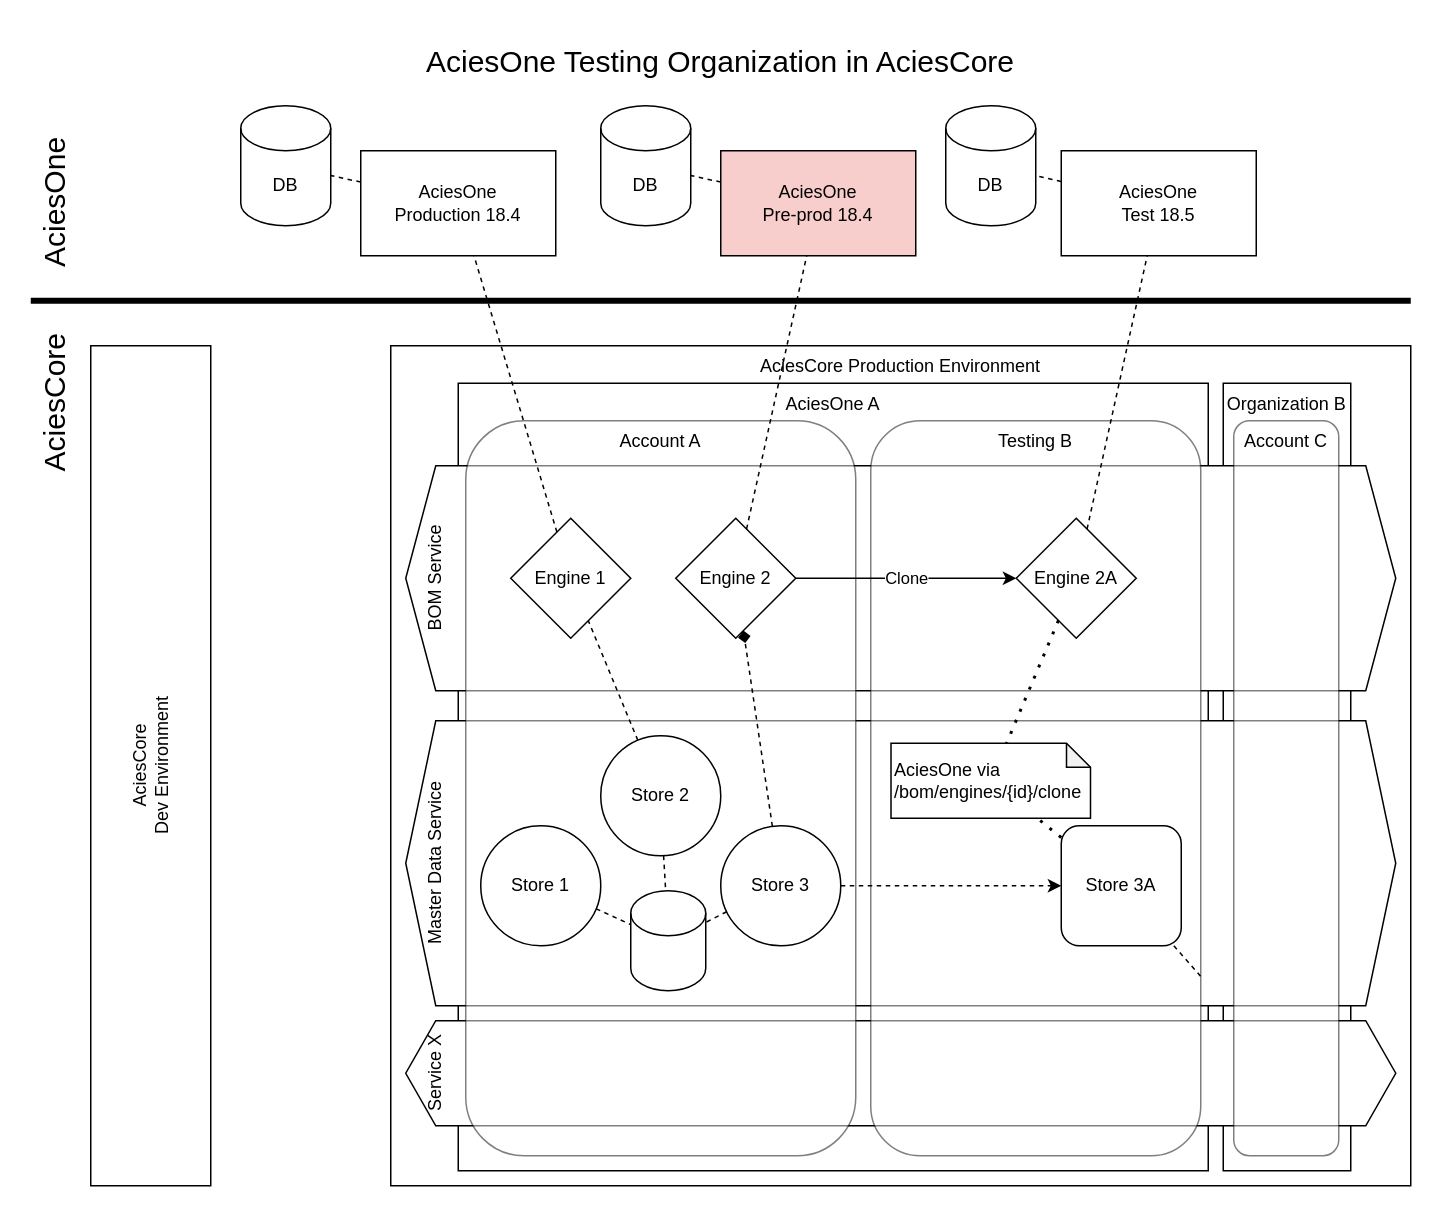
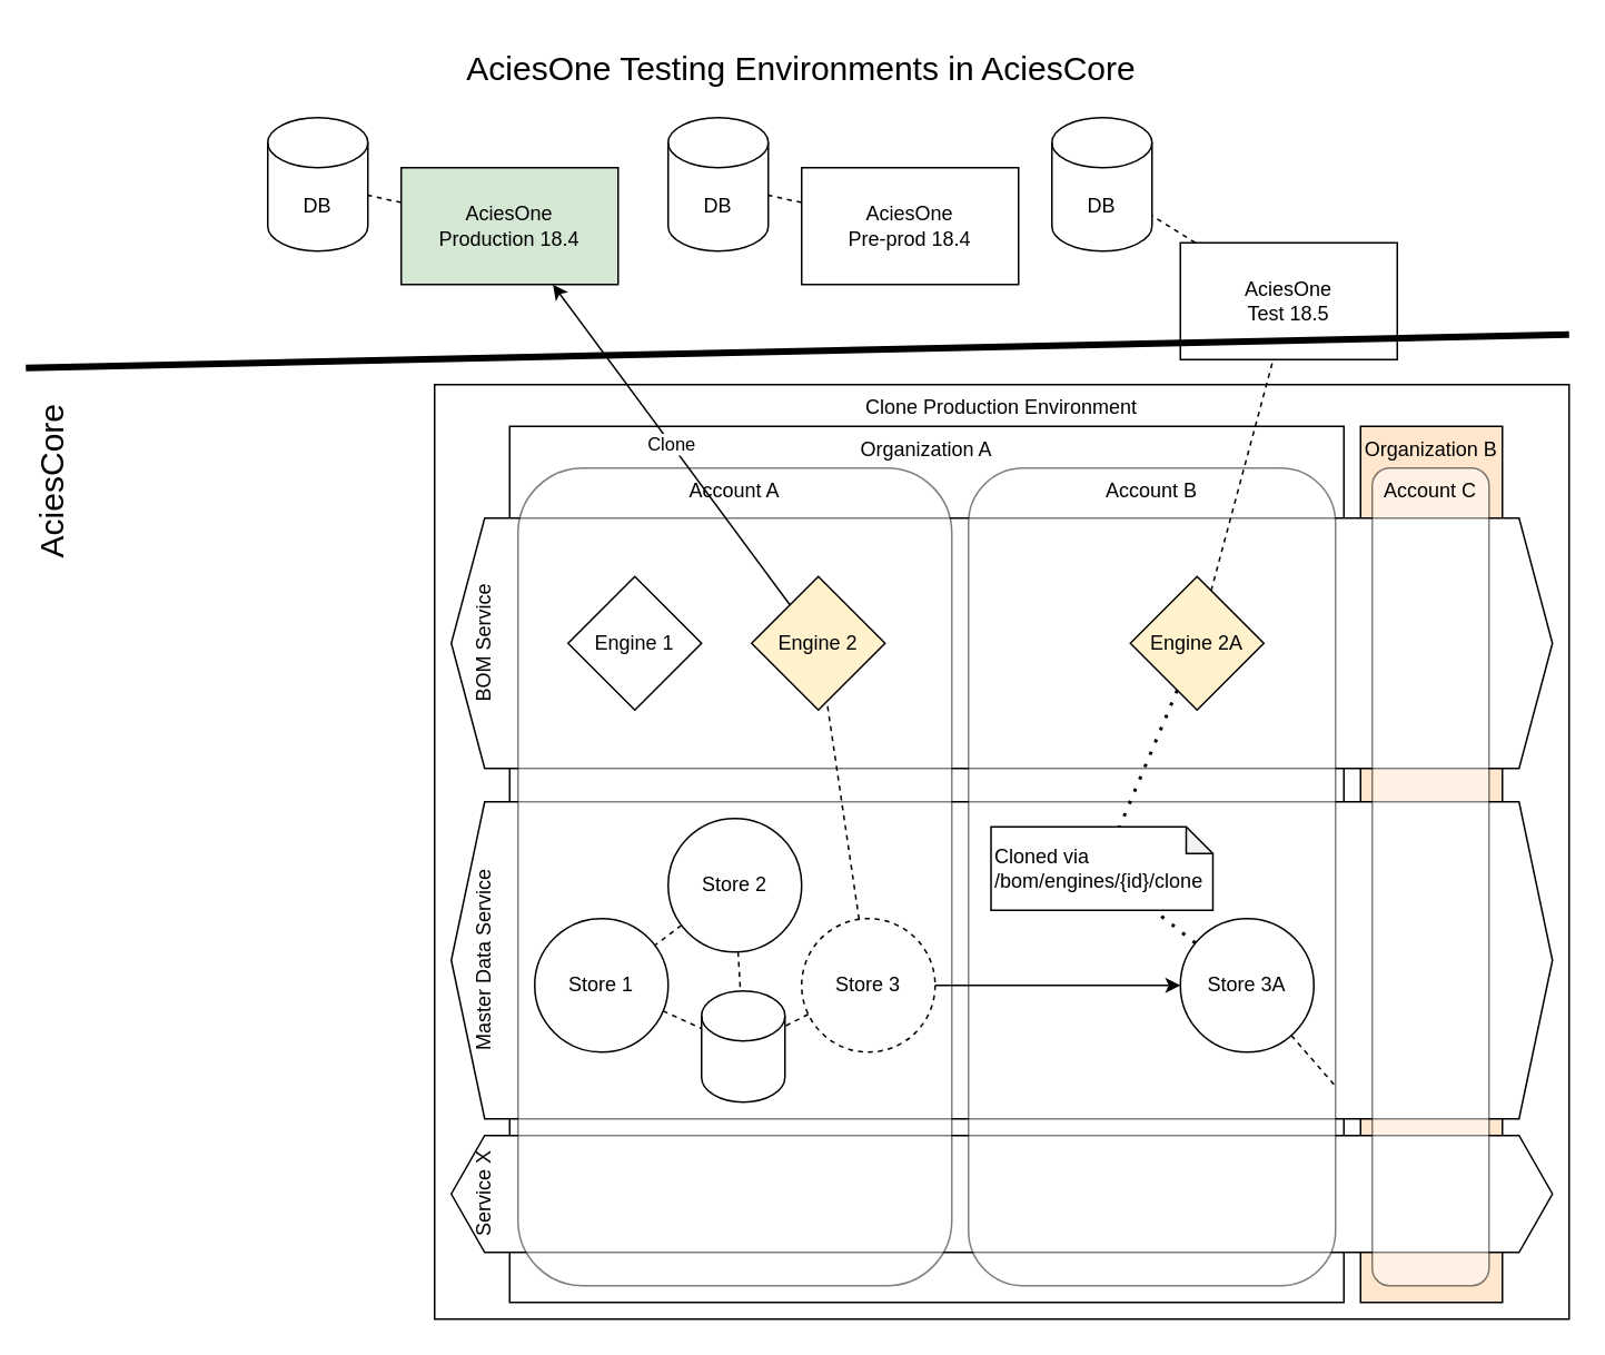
- <mxCell id="42" value="AciesOne Testing Organization in AciesCore" style="text;html=1;strokeColor=none;fillColor=none;align=center;verticalAlign=middle;whiteSpace=wrap;rounded=0;fontSize=20;horizontal=1;spacingLeft=0;" vertex="1" parent="1"><mxGeometry x="20" y="20" width="920" height="40" as="geometry" /></mxCell>
+ <mxCell id="42" value="AciesOne Testing Environments in AciesCore" style="text;html=1;strokeColor=none;fillColor=none;align=center;verticalAlign=middle;whiteSpace=wrap;rounded=0;fontSize=20;horizontal=1;spacingLeft=0;" vertex="1" parent="1"><mxGeometry x="20" y="20" width="920" height="40" as="geometry" /></mxCell>
- <mxCell id="37" value="AciesOne" style="text;html=1;strokeColor=none;fillColor=none;align=left;verticalAlign=middle;whiteSpace=wrap;rounded=0;fontSize=20;horizontal=0;spacingLeft=20;" vertex="1" parent="1"><mxGeometry x="20" y="60" width="30" height="140" as="geometry" /></mxCell>
- <mxCell id="5" value="AciesOne&lt;br&gt;Production 18.4" style="rounded=0;whiteSpace=wrap;html=1;" vertex="1" parent="1"><mxGeometry x="240" y="100" width="130" height="70" as="geometry" /></mxCell>
+ <mxCell id="5" value="AciesOne&lt;br&gt;Production 18.4" style="rounded=0;whiteSpace=wrap;html=1;fillColor=#d5e8d4;" vertex="1" parent="1"><mxGeometry x="240" y="100" width="130" height="70" as="geometry" /></mxCell>
- <mxCell id="8" value="AciesOne&lt;br&gt;Pre-prod 18.4" style="rounded=0;whiteSpace=wrap;html=1;fillColor=#f8cecc;" vertex="1" parent="1"><mxGeometry x="480" y="100" width="130" height="70" as="geometry" /></mxCell>
+ <mxCell id="8" value="AciesOne&lt;br&gt;Pre-prod 18.4" style="rounded=0;whiteSpace=wrap;html=1;" vertex="1" parent="1"><mxGeometry x="480" y="100" width="130" height="70" as="geometry" /></mxCell>
- <mxCell id="11" value="AciesOne&lt;br&gt;Test 18.5" style="rounded=0;whiteSpace=wrap;html=1;" vertex="1" parent="1"><mxGeometry x="707" y="100" width="130" height="70" as="geometry" /></mxCell>
+ <mxCell id="11" value="AciesOne&lt;br&gt;Test 18.5" style="rounded=0;whiteSpace=wrap;html=1;" vertex="1" parent="1"><mxGeometry x="707" y="145" width="130" height="70" as="geometry" /></mxCell>
- <mxCell id="2" value="AciesCore Production Environment" style="rounded=0;whiteSpace=wrap;html=1;verticalAlign=top;" vertex="1" parent="1"><mxGeometry x="260" y="230" width="680" height="560" as="geometry" /></mxCell>
+ <mxCell id="2" value="Clone Production Environment" style="rounded=0;whiteSpace=wrap;html=1;verticalAlign=top;" vertex="1" parent="1"><mxGeometry x="260" y="230" width="680" height="560" as="geometry" /></mxCell>
- <mxCell id="40" value="" style="endArrow=none;dashed=1;html=1;rounded=0;" edge="1" parent="1" source="23" target="8"><mxGeometry width="50" height="50" relative="1" as="geometry"><mxPoint x="330" y="110" as="sourcePoint" /><mxPoint x="350" y="90" as="targetPoint" /></mxGeometry></mxCell>
- <mxCell id="39" value="" style="endArrow=none;dashed=1;html=1;rounded=0;" edge="1" parent="1" source="22" target="5"><mxGeometry width="50" height="50" relative="1" as="geometry"><mxPoint x="330" y="110" as="sourcePoint" /><mxPoint x="350" y="90" as="targetPoint" /></mxGeometry></mxCell>
- <mxCell id="4" value="AciesOne A" style="whiteSpace=wrap;html=1;verticalAlign=top;" vertex="1" parent="1"><mxGeometry x="305" y="255" width="500" height="525" as="geometry" /></mxCell>
+ <mxCell id="4" value="Organization A" style="whiteSpace=wrap;html=1;verticalAlign=top;" vertex="1" parent="1"><mxGeometry x="305" y="255" width="500" height="525" as="geometry" /></mxCell>
- <mxCell id="38" value="AciesCore" style="text;html=1;strokeColor=none;fillColor=none;align=right;verticalAlign=middle;whiteSpace=wrap;rounded=0;fontSize=20;horizontal=0;spacingRight=20;" vertex="1" parent="1"><mxGeometry x="20" y="200" width="30" height="140" as="geometry" /></mxCell>
+ <mxCell id="38" value="AciesCore" style="text;html=1;strokeColor=none;fillColor=none;align=right;verticalAlign=middle;whiteSpace=wrap;rounded=0;fontSize=20;horizontal=0;spacingRight=20;" vertex="1" parent="1"><mxGeometry x="15" y="220" width="30" height="140" as="geometry" /></mxCell>
- <mxCell id="3" value="Organization B" style="whiteSpace=wrap;html=1;verticalAlign=top;" vertex="1" parent="1"><mxGeometry x="815" y="255" width="85" height="525" as="geometry" /></mxCell>
+ <mxCell id="3" value="Organization B" style="whiteSpace=wrap;html=1;verticalAlign=top;fillColor=#ffe6cc;" vertex="1" parent="1"><mxGeometry x="815" y="255" width="85" height="525" as="geometry" /></mxCell>
- <mxCell id="20" value="Testing B" style="rounded=1;whiteSpace=wrap;html=1;verticalAlign=top;opacity=50;" vertex="1" parent="1"><mxGeometry x="580" y="280" width="220" height="490" as="geometry" /></mxCell>
+ <mxCell id="20" value="Account B" style="rounded=1;whiteSpace=wrap;html=1;verticalAlign=top;opacity=50;" vertex="1" parent="1"><mxGeometry x="580" y="280" width="220" height="490" as="geometry" /></mxCell>
- <mxCell id="23" value="Engine 2" style="rhombus;whiteSpace=wrap;html=1;" vertex="1" parent="1"><mxGeometry x="450" y="345" width="80" height="80" as="geometry" /></mxCell>
+ <mxCell id="23" value="Engine 2" style="rhombus;whiteSpace=wrap;html=1;fillColor=#fff2cc;" vertex="1" parent="1"><mxGeometry x="450" y="345" width="80" height="80" as="geometry" /></mxCell>
- <mxCell id="36" value="Clone" style="endArrow=classic;html=1;rounded=0;" edge="1" parent="1" source="23" target="27"><mxGeometry width="50" height="50" relative="1" as="geometry"><mxPoint x="590" y="470" as="sourcePoint" /><mxPoint x="640" y="420" as="targetPoint" /></mxGeometry></mxCell>
+ <mxCell id="36" value="Clone" style="endArrow=classic;html=1;rounded=0;" edge="1" parent="1" source="23" target="5"><mxGeometry width="50" height="50" relative="1" as="geometry"><mxPoint x="590" y="470" as="sourcePoint" /><mxPoint x="640" y="420" as="targetPoint" /></mxGeometry></mxCell>
- <mxCell id="27" value="Engine 2A" style="rhombus;whiteSpace=wrap;html=1;" vertex="1" parent="1"><mxGeometry x="677" y="345" width="80" height="80" as="geometry" /></mxCell>
+ <mxCell id="27" value="Engine 2A" style="rhombus;whiteSpace=wrap;html=1;fillColor=#fff2cc;" vertex="1" parent="1"><mxGeometry x="677" y="345" width="80" height="80" as="geometry" /></mxCell>
- <mxCell id="30" value="" style="endArrow=diamond;dashed=1;html=1;rounded=0;" edge="1" parent="1" source="26" target="23"><mxGeometry width="50" height="50" relative="1" as="geometry"><mxPoint x="437" y="482" as="sourcePoint" /><mxPoint x="411" y="409" as="targetPoint" /></mxGeometry></mxCell>
+ <mxCell id="30" value="" style="endArrow=none;dashed=1;html=1;rounded=0;" edge="1" parent="1" source="26" target="23"><mxGeometry width="50" height="50" relative="1" as="geometry"><mxPoint x="437" y="482" as="sourcePoint" /><mxPoint x="411" y="409" as="targetPoint" /></mxGeometry></mxCell>
- <mxCell id="29" value="" style="endArrow=none;dashed=1;html=1;rounded=0;" edge="1" parent="1" source="25" target="22"><mxGeometry width="50" height="50" relative="1" as="geometry"><mxPoint x="330" y="120" as="sourcePoint" /><mxPoint x="350" y="100" as="targetPoint" /></mxGeometry></mxCell>
+ <mxCell id="29" value="" style="endArrow=none;dashed=1;html=1;rounded=0;" edge="1" parent="1" source="25" target="24"><mxGeometry width="50" height="50" relative="1" as="geometry"><mxPoint x="330" y="120" as="sourcePoint" /><mxPoint x="350" y="100" as="targetPoint" /></mxGeometry></mxCell>
- <mxCell id="15" value="AciesCore&lt;br&gt;Dev Environment" style="rounded=0;whiteSpace=wrap;html=1;verticalAlign=middle;horizontal=0;" vertex="1" parent="1"><mxGeometry x="60" y="230" width="80" height="560" as="geometry" /></mxCell>
- <mxCell id="43" value="AciesOne via /bom/engines/{id}/clone" style="shape=note;whiteSpace=wrap;html=1;backgroundOutline=1;darkOpacity=0.05;size=16;align=left;" vertex="1" parent="1"><mxGeometry x="593.5" y="495" width="133" height="50" as="geometry" /></mxCell>
+ <mxCell id="43" value="Cloned via /bom/engines/{id}/clone" style="shape=note;whiteSpace=wrap;html=1;backgroundOutline=1;darkOpacity=0.05;size=16;align=left;" vertex="1" parent="1"><mxGeometry x="593.5" y="495" width="133" height="50" as="geometry" /></mxCell>
- <mxCell id="26" value="Store 3" style="ellipse;whiteSpace=wrap;html=1;aspect=fixed;" vertex="1" parent="1"><mxGeometry x="480" y="550" width="80" height="80" as="geometry" /></mxCell>
+ <mxCell id="26" value="Store 3" style="ellipse;whiteSpace=wrap;html=1;aspect=fixed;dashed=1;" vertex="1" parent="1"><mxGeometry x="480" y="550" width="80" height="80" as="geometry" /></mxCell>
- <mxCell id="45" value="" style="endArrow=classic;html=1;rounded=0;dashed=1;" edge="1" parent="1" source="26" target="28"><mxGeometry width="50" height="50" relative="1" as="geometry"><mxPoint x="590" y="470" as="sourcePoint" /><mxPoint x="640" y="420" as="targetPoint" /></mxGeometry></mxCell>
+ <mxCell id="45" value="" style="endArrow=classic;html=1;rounded=0;dashed=0;" edge="1" parent="1" source="26" target="28"><mxGeometry width="50" height="50" relative="1" as="geometry"><mxPoint x="590" y="470" as="sourcePoint" /><mxPoint x="640" y="420" as="targetPoint" /></mxGeometry></mxCell>
- <mxCell id="28" value="Store 3A" style="whiteSpace=wrap;html=1;aspect=fixed;rounded=1;" vertex="1" parent="1"><mxGeometry x="707" y="550" width="80" height="80" as="geometry" /></mxCell>
+ <mxCell id="28" value="Store 3A" style="ellipse;whiteSpace=wrap;html=1;aspect=fixed;" vertex="1" parent="1"><mxGeometry x="707" y="550" width="80" height="80" as="geometry" /></mxCell>
